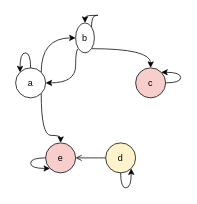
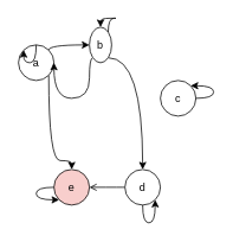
- <mxCell id="5" style="edgeStyle=orthogonalEdgeStyle;rounded=0;orthogonalLoop=1;jettySize=auto;html=1;exitX=1;exitY=1;exitDx=0;exitDy=0;curved=1;" parent="1" source="7" target="8" edge="1"><mxGeometry relative="1" as="geometry" /></mxCell>
+ <mxCell id="5" style="edgeStyle=orthogonalEdgeStyle;rounded=0;orthogonalLoop=1;jettySize=auto;html=1;exitX=1;exitY=1;exitDx=0;exitDy=0;curved=1;" parent="1" source="7" target="10" edge="1"><mxGeometry relative="1" as="geometry" /></mxCell>
- <mxCell id="4" value="a" style="ellipse;whiteSpace=wrap;html=1;aspect=fixed;" parent="1" vertex="1"><mxGeometry x="20" y="90" width="40" height="40" as="geometry" /></mxCell>
+ <mxCell id="4" value="a" style="ellipse;whiteSpace=wrap;html=1;aspect=fixed;" parent="1" vertex="1"><mxGeometry x="20" y="50" width="40" height="40" as="geometry" /></mxCell>
- <mxCell id="8" value="c" style="ellipse;whiteSpace=wrap;html=1;aspect=fixed;fillColor=#f8cecc;" parent="1" vertex="1"><mxGeometry x="180" y="90" width="40" height="40" as="geometry" /></mxCell>
+ <mxCell id="8" value="c" style="ellipse;whiteSpace=wrap;html=1;aspect=fixed;" parent="1" vertex="1"><mxGeometry x="180" y="90" width="40" height="40" as="geometry" /></mxCell>
- <mxCell id="10" value="d" style="ellipse;whiteSpace=wrap;html=1;aspect=fixed;fillColor=#fff2cc;" parent="1" vertex="1"><mxGeometry x="140" y="190" width="40" height="40" as="geometry" /></mxCell>
+ <mxCell id="10" value="d" style="ellipse;whiteSpace=wrap;html=1;aspect=fixed;" parent="1" vertex="1"><mxGeometry x="140" y="190" width="40" height="40" as="geometry" /></mxCell>
